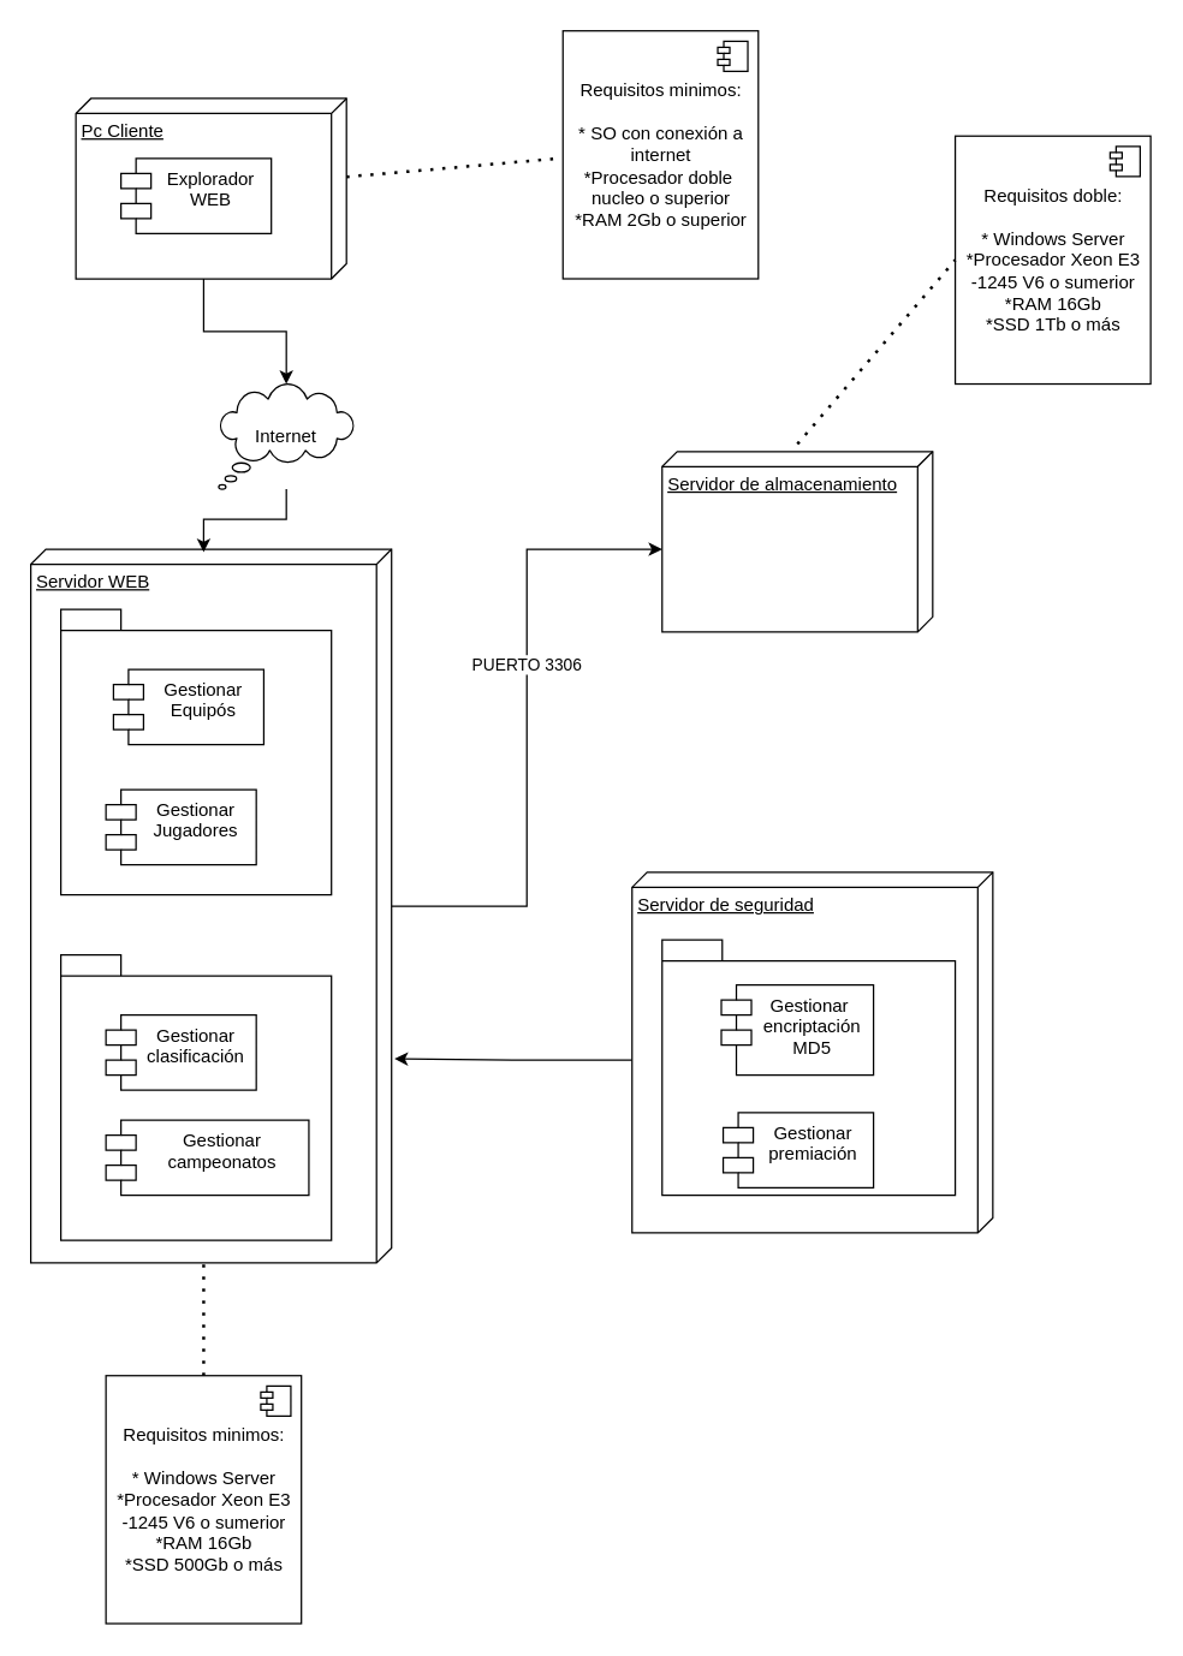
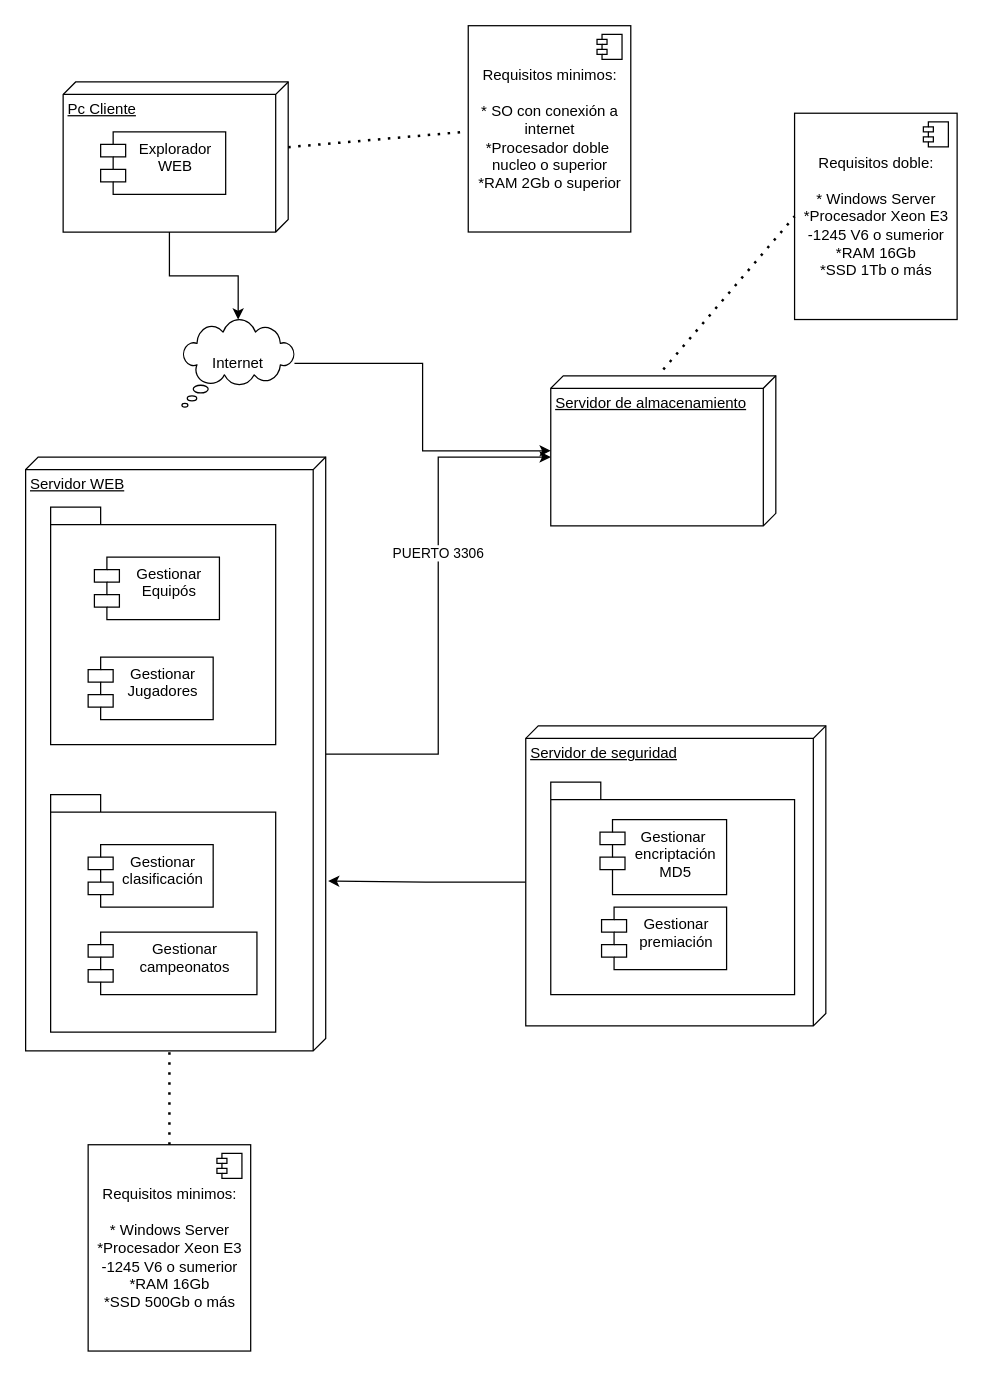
- <mxCell id="22" style="edgeStyle=orthogonalEdgeStyle;rounded=0;orthogonalLoop=1;jettySize=auto;html=1;entryX=0.004;entryY=0.521;entryDx=0;entryDy=0;entryPerimeter=0;" parent="1" source="23" target="7" edge="1"><mxGeometry relative="1" as="geometry" /></mxCell>
+ <mxCell id="22" style="edgeStyle=orthogonalEdgeStyle;rounded=0;orthogonalLoop=1;jettySize=auto;html=1;" parent="1" source="23" target="19" edge="1"><mxGeometry relative="1" as="geometry" /></mxCell>
- <mxCell id="17" value="Gestionar &#10;premiación" style="shape=module;align=left;spacingLeft=20;align=center;verticalAlign=top;" parent="1" vertex="1"><mxGeometry x="480.63" y="740" width="100" height="50" as="geometry" /></mxCell>
+ <mxCell id="17" value="Gestionar &#10;premiación" style="shape=module;align=left;spacingLeft=20;align=center;verticalAlign=top;" parent="1" vertex="1"><mxGeometry x="480.63" y="725" width="100" height="50" as="geometry" /></mxCell>
